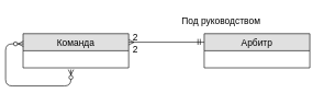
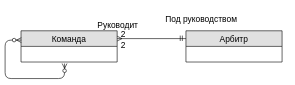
+ <mxCell id="11" value="&lt;font style=&quot;font-size: 14px&quot;&gt;Руководит&lt;/font&gt;" style="text;html=1;resizable=0;points=[];autosize=1;align=left;verticalAlign=top;spacingTop=-4;" vertex="1" parent="1"><mxGeometry x="146" y="30.5" width="77" height="14" as="geometry" /></mxCell>
